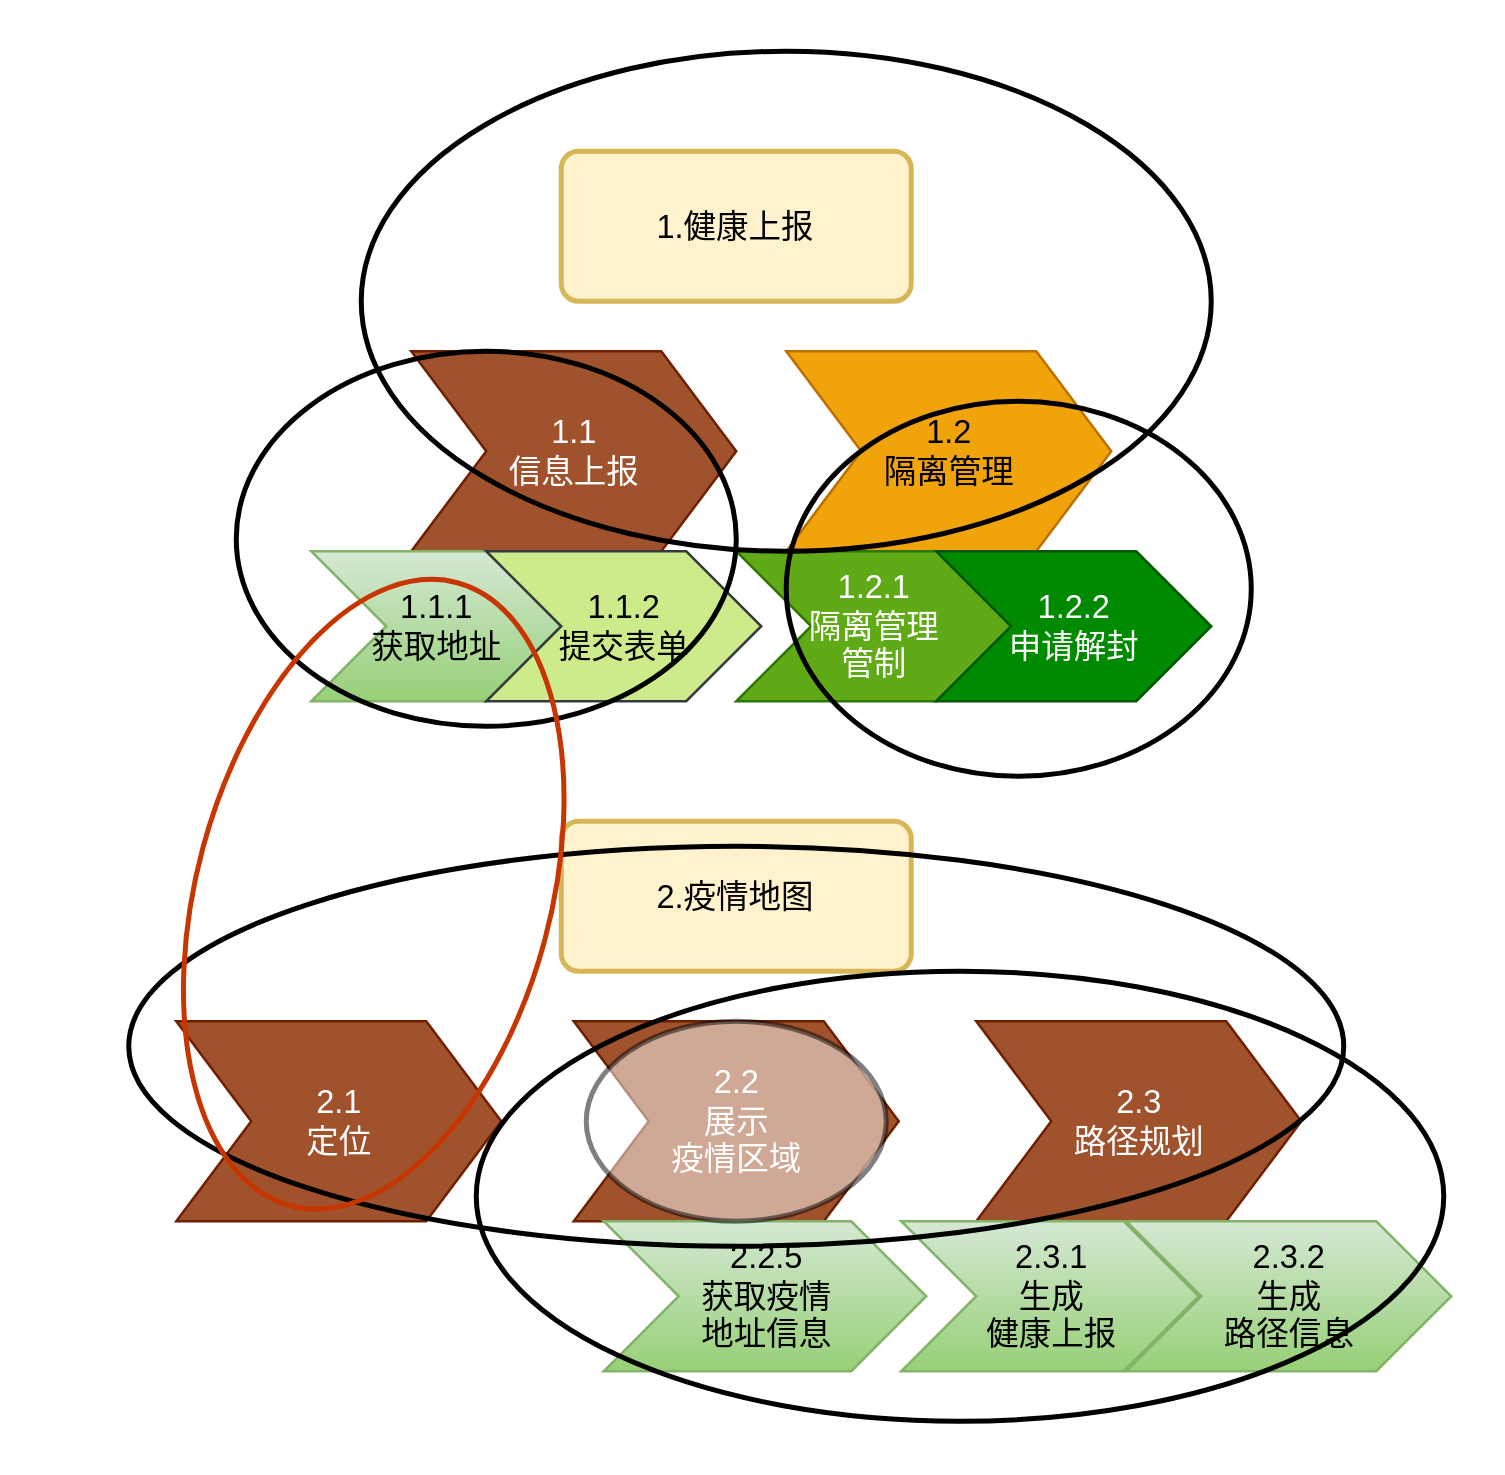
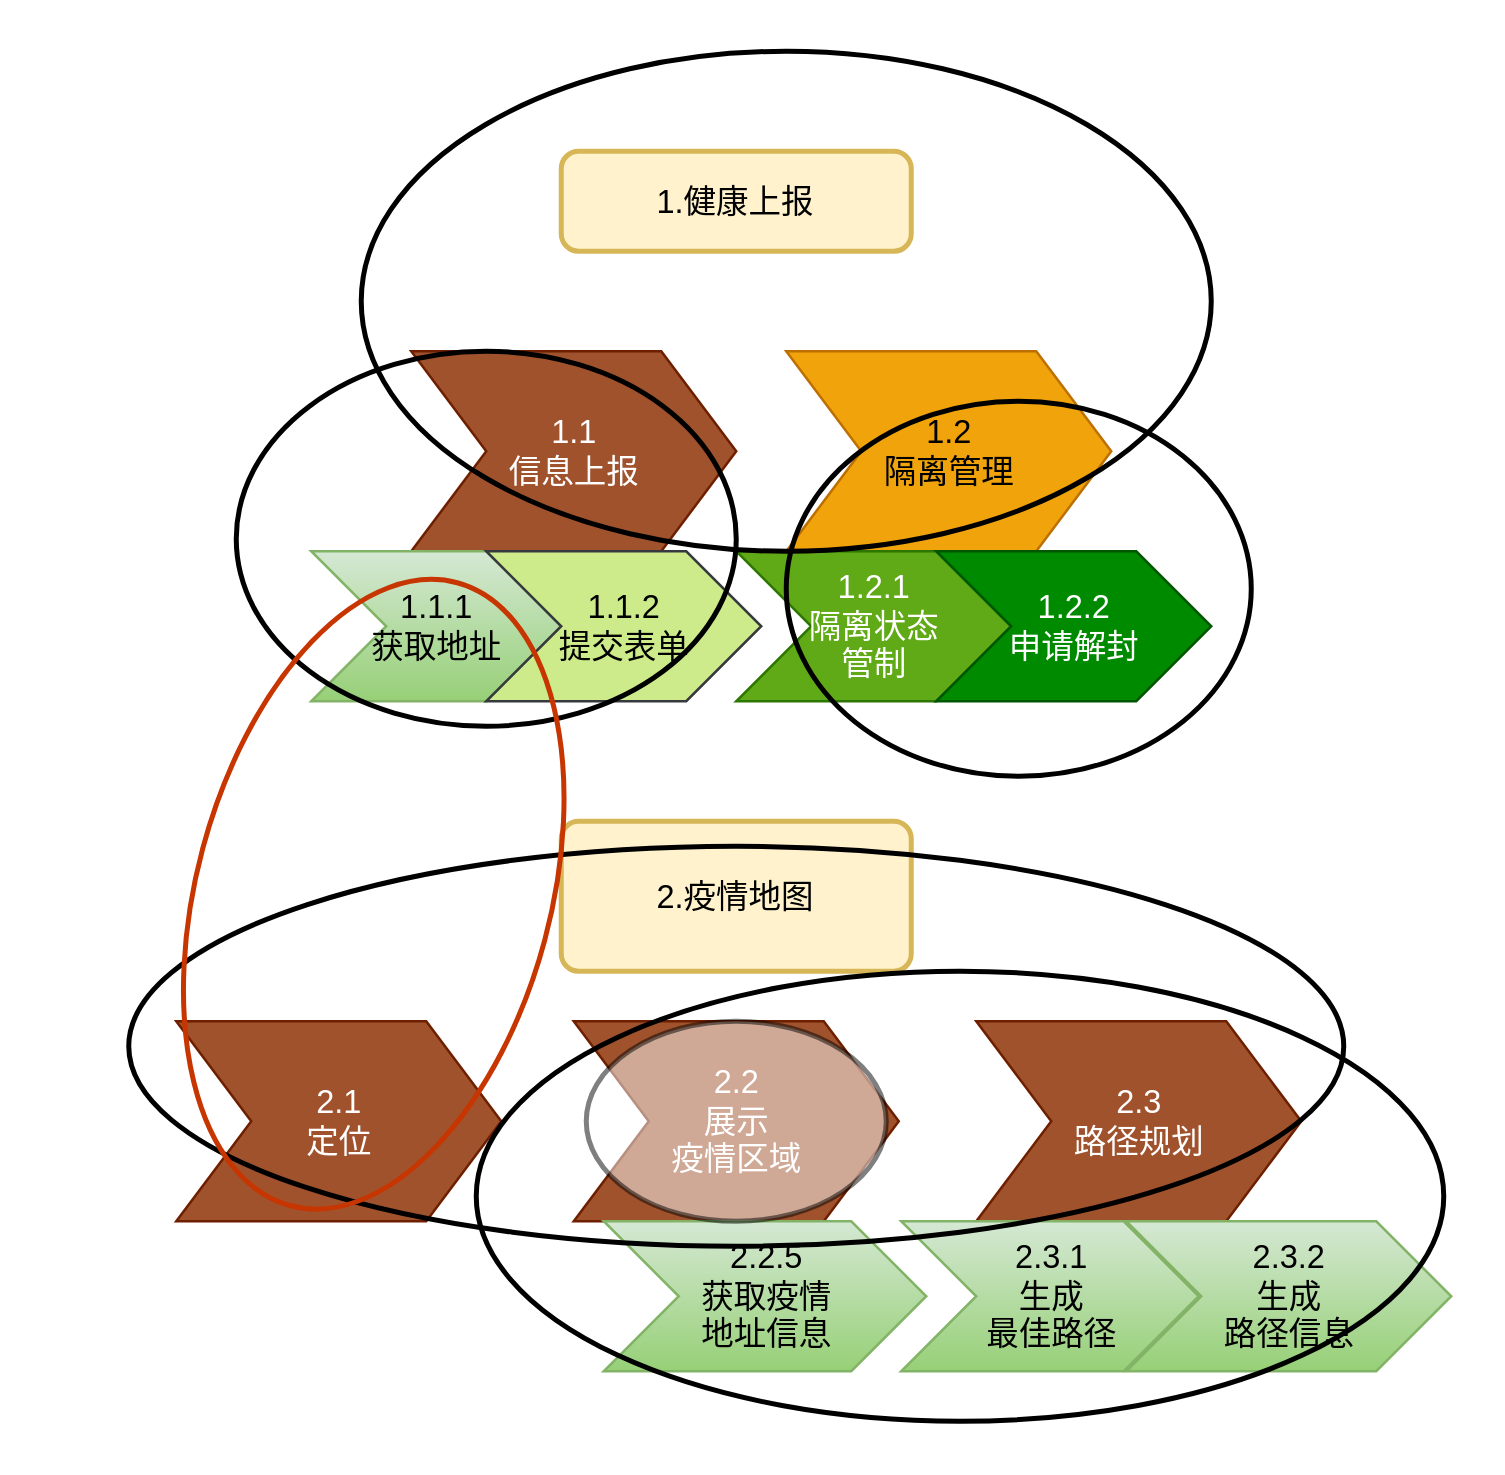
- <mxCell id="4" value="1.健康上报" style="rounded=1;whiteSpace=wrap;html=1;absoluteArcSize=1;arcSize=14;strokeWidth=2;fillColor=#fff2cc;strokeColor=#d6b656;fontSize=13;" vertex="1" parent="1"><mxGeometry x="224" y="60" width="140" height="60" as="geometry" /></mxCell>
+ <mxCell id="4" value="1.健康上报" style="rounded=1;whiteSpace=wrap;html=1;absoluteArcSize=1;arcSize=14;strokeWidth=2;fillColor=#fff2cc;strokeColor=#d6b656;fontSize=13;" vertex="1" parent="1"><mxGeometry x="224" y="60" width="140" height="40" as="geometry" /></mxCell>
- <mxCell id="7" value="1.2.1&lt;br style=&quot;font-size: 13px;&quot;&gt;隔离管理&lt;br style=&quot;font-size: 13px;&quot;&gt;管制" style="html=1;shadow=0;dashed=0;align=center;verticalAlign=middle;shape=mxgraph.arrows2.arrow;dy=0;dx=30;notch=30;fillColor=#60a917;fontColor=#ffffff;strokeColor=#2D7600;fontSize=13;" vertex="1" parent="1"><mxGeometry x="294" y="220" width="110" height="60" as="geometry" /></mxCell>
+ <mxCell id="7" value="1.2.1&lt;br style=&quot;font-size: 13px;&quot;&gt;隔离状态&lt;br style=&quot;font-size: 13px;&quot;&gt;管制" style="html=1;shadow=0;dashed=0;align=center;verticalAlign=middle;shape=mxgraph.arrows2.arrow;dy=0;dx=30;notch=30;fillColor=#60a917;fontColor=#ffffff;strokeColor=#2D7600;fontSize=13;" vertex="1" parent="1"><mxGeometry x="294" y="220" width="110" height="60" as="geometry" /></mxCell>
- <mxCell id="17" value="2.3.1&lt;br&gt;生成&lt;br&gt;健康上报" style="html=1;shadow=0;dashed=0;align=center;verticalAlign=middle;shape=mxgraph.arrows2.arrow;dy=0;dx=30;notch=30;fillColor=#d5e8d4;gradientColor=#97d077;strokeColor=#82b366;fontSize=13;" vertex="1" parent="1"><mxGeometry x="360" y="488" width="119" height="60" as="geometry" /></mxCell>
+ <mxCell id="17" value="2.3.1&lt;br&gt;生成&lt;br&gt;最佳路径" style="html=1;shadow=0;dashed=0;align=center;verticalAlign=middle;shape=mxgraph.arrows2.arrow;dy=0;dx=30;notch=30;fillColor=#d5e8d4;gradientColor=#97d077;strokeColor=#82b366;fontSize=13;" vertex="1" parent="1"><mxGeometry x="360" y="488" width="119" height="60" as="geometry" /></mxCell>
